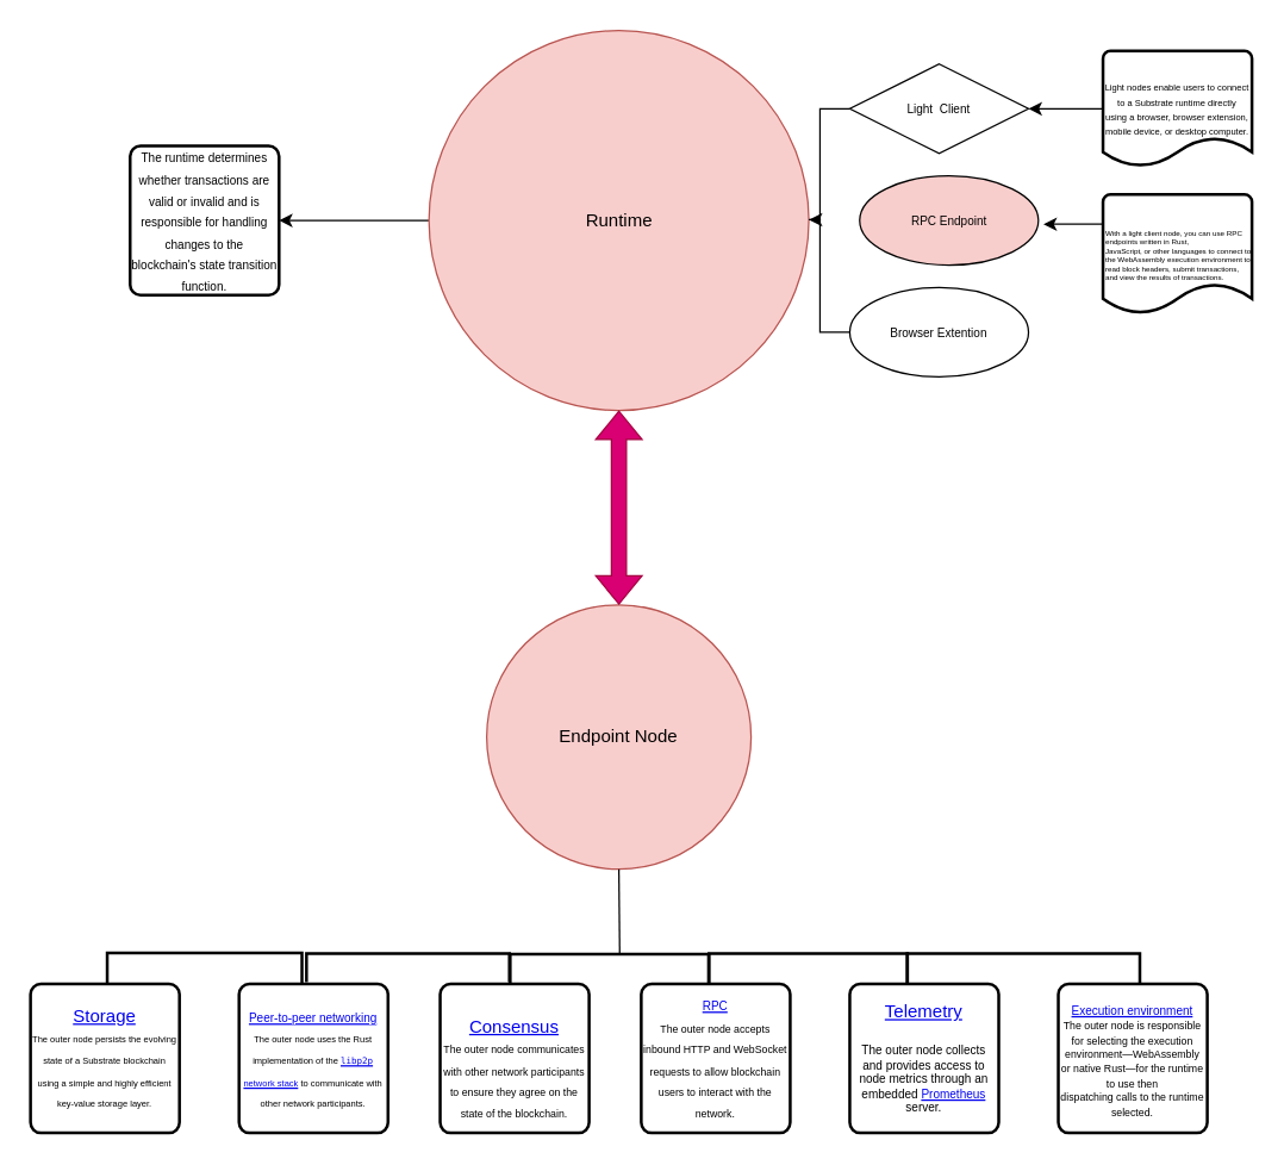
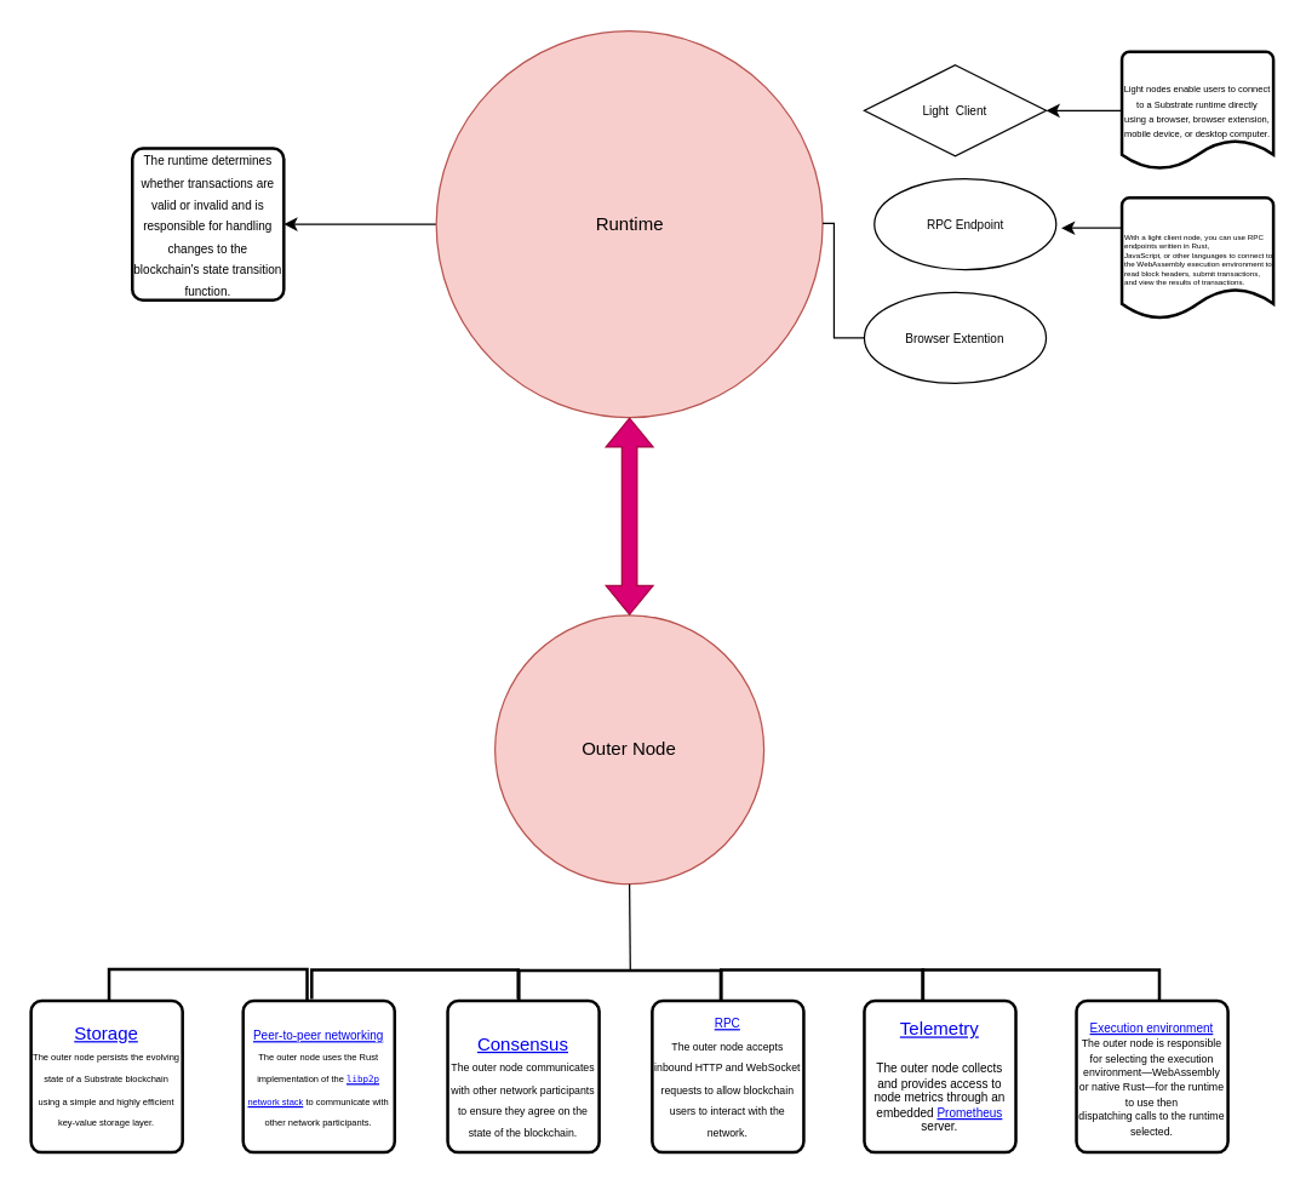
- <mxCell id="19" value="" style="edgeStyle=orthogonalEdgeStyle;rounded=0;orthogonalLoop=1;jettySize=auto;html=1;fontSize=8;" edge="1" parent="1" source="20" target="16"><mxGeometry relative="1" as="geometry"><Array as="points"><mxPoint x="550" y="73" /><mxPoint x="550" y="147" /></Array></mxGeometry></mxCell>
- <mxCell id="21" value="RPC Endpoint" style="ellipse;whiteSpace=wrap;html=1;fontSize=8;fillColor=#f8cecc;" vertex="1" parent="1"><mxGeometry x="576.63" y="117.5" width="120" height="60" as="geometry" /></mxCell>
+ <mxCell id="21" value="RPC Endpoint" style="ellipse;whiteSpace=wrap;html=1;fontSize=8;" vertex="1" parent="1"><mxGeometry x="576.63" y="117.5" width="120" height="60" as="geometry" /></mxCell>
- <mxCell id="2" value="Endpoint Node" style="ellipse;whiteSpace=wrap;html=1;aspect=fixed;fillColor=#f8cecc;strokeColor=#b85450;" vertex="1" parent="1"><mxGeometry x="326.25" y="405.5" width="177.5" height="177.5" as="geometry" /></mxCell>
+ <mxCell id="2" value="Outer Node" style="ellipse;whiteSpace=wrap;html=1;aspect=fixed;fillColor=#f8cecc;strokeColor=#b85450;" vertex="1" parent="1"><mxGeometry x="326.25" y="405.5" width="177.5" height="177.5" as="geometry" /></mxCell>
